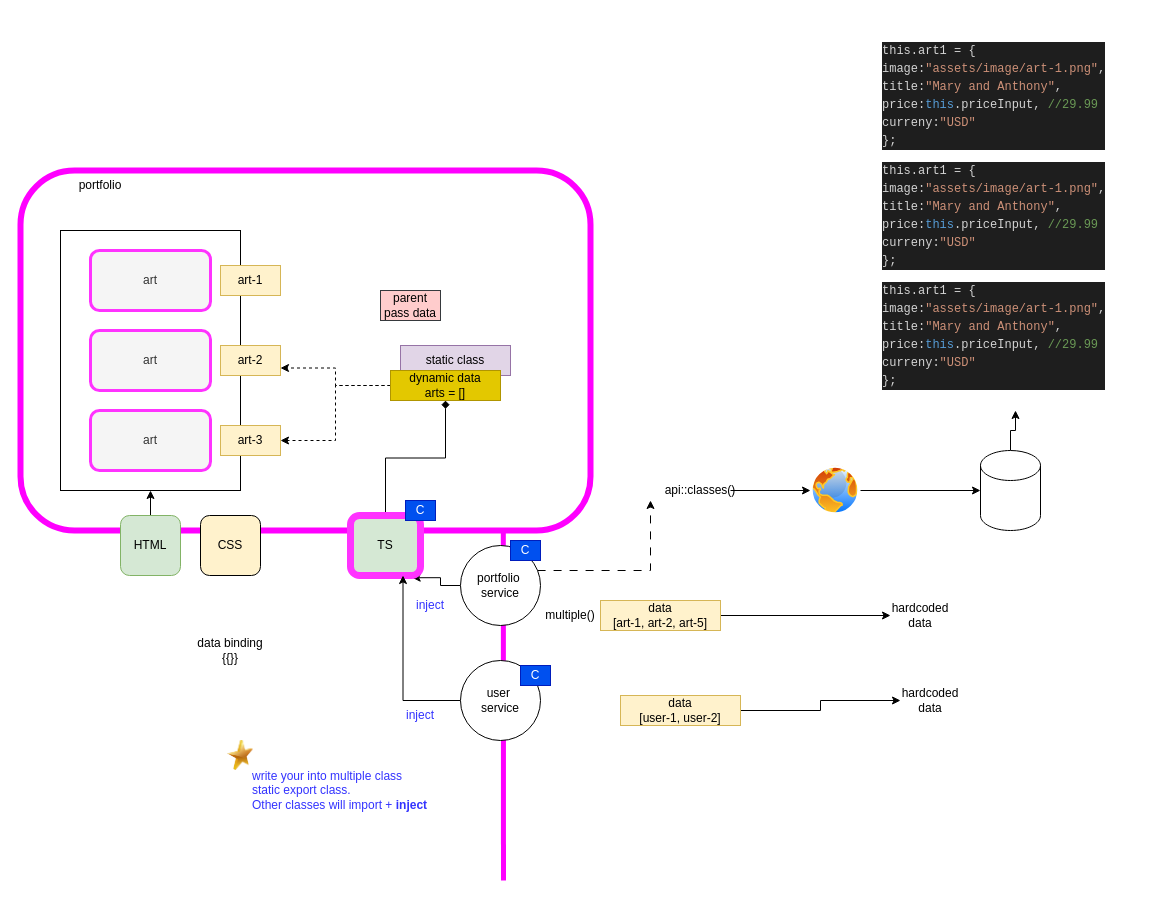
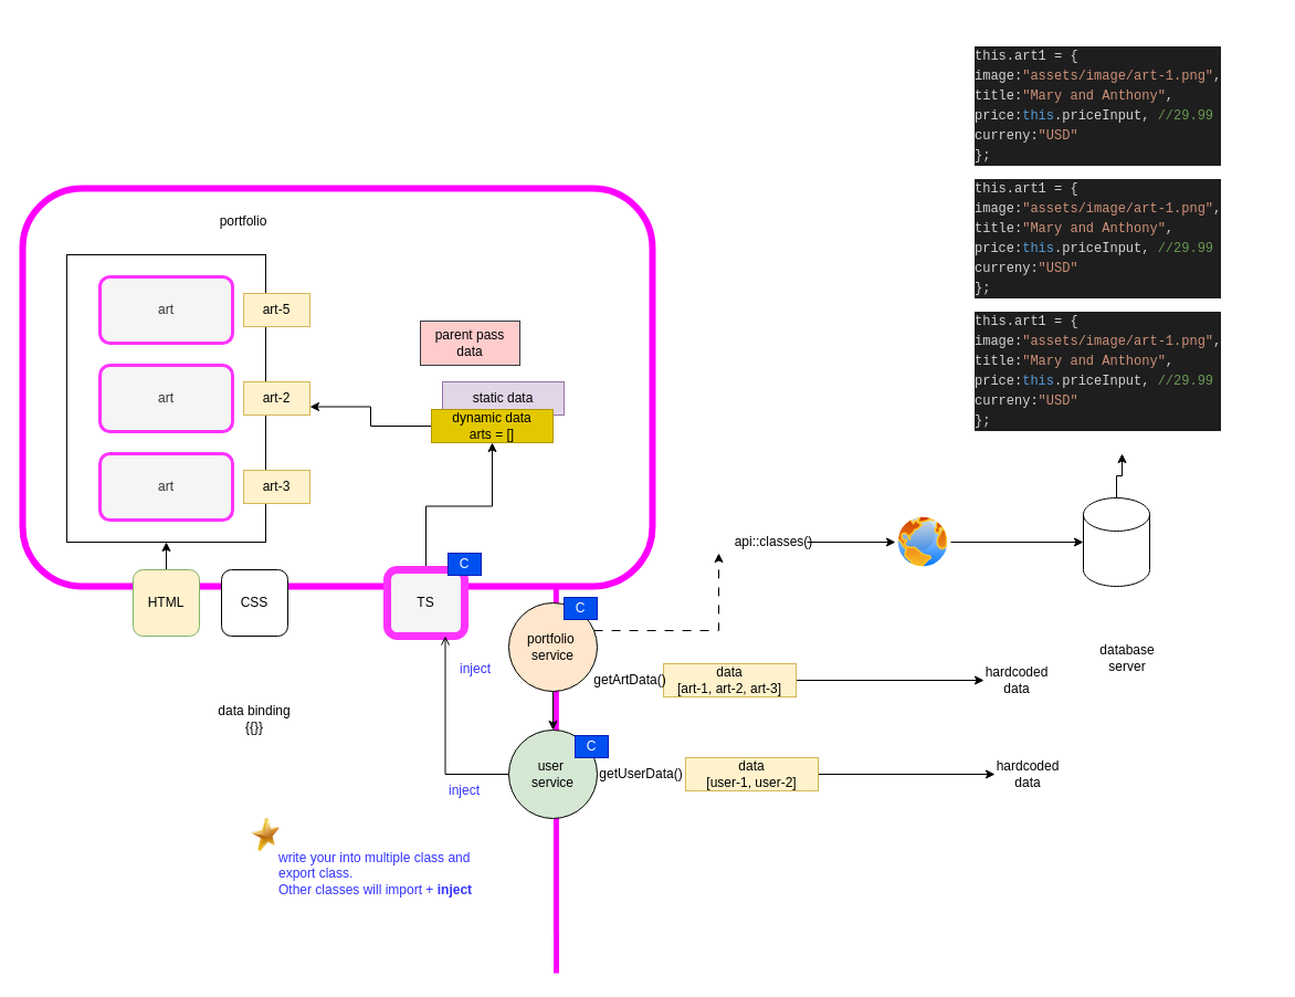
- <mxCell id="5" value="portfolio" style="text;html=1;strokeColor=none;fillColor=none;align=center;verticalAlign=middle;whiteSpace=wrap;rounded=0;" parent="1" vertex="1"><mxGeometry x="70" y="170" width="60" height="30" as="geometry" /></mxCell>
+ <mxCell id="5" value="portfolio" style="text;html=1;strokeColor=none;fillColor=none;align=center;verticalAlign=middle;whiteSpace=wrap;rounded=0;" parent="1" vertex="1"><mxGeometry x="190" y="185" width="60" height="30" as="geometry" /></mxCell>
- <mxCell id="26" value="art-1" style="text;html=1;strokeColor=#d6b656;fillColor=#fff2cc;align=center;verticalAlign=middle;whiteSpace=wrap;rounded=0;" parent="1" vertex="1"><mxGeometry x="220" y="265" width="60" height="30" as="geometry" /></mxCell>
+ <mxCell id="26" value="art-5" style="text;html=1;strokeColor=#d6b656;fillColor=#fff2cc;align=center;verticalAlign=middle;whiteSpace=wrap;rounded=0;" parent="1" vertex="1"><mxGeometry x="220" y="265" width="60" height="30" as="geometry" /></mxCell>
- <mxCell id="42" value="parent pass data" style="text;html=1;strokeColor=#36393d;fillColor=#ffcccc;align=center;verticalAlign=middle;whiteSpace=wrap;rounded=0;" parent="1" vertex="1"><mxGeometry x="380" y="290" width="60" height="30" as="geometry" /></mxCell>
+ <mxCell id="42" value="parent pass data" style="text;html=1;strokeColor=#36393d;fillColor=#ffcccc;align=center;verticalAlign=middle;whiteSpace=wrap;rounded=0;" parent="1" vertex="1"><mxGeometry x="380" y="290" width="90" height="40" as="geometry" /></mxCell>
- <mxCell id="29" value="static class" style="text;html=1;strokeColor=#9673a6;fillColor=#e1d5e7;align=center;verticalAlign=middle;whiteSpace=wrap;rounded=0;" parent="1" vertex="1"><mxGeometry x="400" y="345" width="110" height="30" as="geometry" /></mxCell>
+ <mxCell id="29" value="static data" style="text;html=1;strokeColor=#9673a6;fillColor=#e1d5e7;align=center;verticalAlign=middle;whiteSpace=wrap;rounded=0;" parent="1" vertex="1"><mxGeometry x="400" y="345" width="110" height="30" as="geometry" /></mxCell>
- <mxCell id="30" style="edgeStyle=orthogonalEdgeStyle;rounded=0;orthogonalLoop=1;jettySize=auto;html=1;entryX=1;entryY=0.75;entryDx=0;entryDy=0;dashed=1;" parent="1" source="32" target="25" edge="1"><mxGeometry relative="1" as="geometry" /></mxCell>
+ <mxCell id="30" style="edgeStyle=orthogonalEdgeStyle;rounded=0;orthogonalLoop=1;jettySize=auto;html=1;entryX=1;entryY=0.75;entryDx=0;entryDy=0;dashed=0;" parent="1" source="32" target="25" edge="1"><mxGeometry relative="1" as="geometry" /></mxCell>
- <mxCell id="19" style="edgeStyle=orthogonalEdgeStyle;rounded=0;orthogonalLoop=1;jettySize=auto;html=1;endArrow=diamond;" parent="1" source="20" target="32" edge="1"><mxGeometry relative="1" as="geometry" /></mxCell>
+ <mxCell id="19" style="edgeStyle=orthogonalEdgeStyle;rounded=0;orthogonalLoop=1;jettySize=auto;html=1;" parent="1" source="20" target="32" edge="1"><mxGeometry relative="1" as="geometry" /></mxCell>
- <mxCell id="31" style="edgeStyle=orthogonalEdgeStyle;rounded=0;orthogonalLoop=1;jettySize=auto;html=1;entryX=1;entryY=0.5;entryDx=0;entryDy=0;dashed=1;" parent="1" source="32" target="24" edge="1"><mxGeometry relative="1" as="geometry" /></mxCell>
- <mxCell id="18" value="HTML" style="rounded=1;whiteSpace=wrap;html=1;fillColor=#d5e8d4;strokeColor=#82b366;" parent="1" vertex="1"><mxGeometry x="120" y="515" width="60" height="60" as="geometry" /></mxCell>
+ <mxCell id="18" value="HTML" style="rounded=1;whiteSpace=wrap;html=1;fillColor=#fff2cc;strokeColor=#82b366;" parent="1" vertex="1"><mxGeometry x="120" y="515" width="60" height="60" as="geometry" /></mxCell>
- <mxCell id="21" value="CSS" style="rounded=1;whiteSpace=wrap;html=1;fillColor=#fff2cc;" parent="1" vertex="1"><mxGeometry x="200" y="515" width="60" height="60" as="geometry" /></mxCell>
+ <mxCell id="21" value="CSS" style="rounded=1;whiteSpace=wrap;html=1;" parent="1" vertex="1"><mxGeometry x="200" y="515" width="60" height="60" as="geometry" /></mxCell>
- <mxCell id="20" value="TS" style="rounded=1;whiteSpace=wrap;html=1;fillColor=#d5e8d4;strokeColor=#FF33FF;strokeWidth=7;" parent="1" vertex="1"><mxGeometry x="350" y="515" width="70" height="60" as="geometry" /></mxCell>
+ <mxCell id="20" value="TS" style="rounded=1;whiteSpace=wrap;html=1;fillColor=#f5f5f5;strokeColor=#FF33FF;strokeWidth=7;" parent="1" vertex="1"><mxGeometry x="350" y="515" width="70" height="60" as="geometry" /></mxCell>
- <mxCell id="9" style="edgeStyle=orthogonalEdgeStyle;rounded=0;orthogonalLoop=1;jettySize=auto;html=1;entryX=0.881;entryY=1.037;entryDx=0;entryDy=0;entryPerimeter=0;" parent="1" source="11" target="20" edge="1"><mxGeometry relative="1" as="geometry" /></mxCell>
+ <mxCell id="9" style="edgeStyle=orthogonalEdgeStyle;rounded=0;orthogonalLoop=1;jettySize=auto;html=1;" parent="1" source="11" target="38" edge="1"><mxGeometry relative="1" as="geometry" /></mxCell>
- <mxCell id="37" style="edgeStyle=orthogonalEdgeStyle;rounded=0;orthogonalLoop=1;jettySize=auto;html=1;entryX=0.75;entryY=1;entryDx=0;entryDy=0;" parent="1" source="38" target="20" edge="1"><mxGeometry relative="1" as="geometry" /></mxCell>
+ <mxCell id="37" style="edgeStyle=orthogonalEdgeStyle;rounded=0;orthogonalLoop=1;jettySize=auto;html=1;entryX=0.75;entryY=1;entryDx=0;entryDy=0;endArrow=open;" parent="1" source="38" target="20" edge="1"><mxGeometry relative="1" as="geometry" /></mxCell>
- <mxCell id="11" value="portfolio&amp;nbsp;&lt;br&gt;service" style="ellipse;whiteSpace=wrap;html=1;aspect=fixed;" parent="1" vertex="1"><mxGeometry x="460" y="545" width="80" height="80" as="geometry" /></mxCell>
+ <mxCell id="11" value="portfolio&amp;nbsp;&lt;br&gt;service" style="ellipse;whiteSpace=wrap;html=1;aspect=fixed;fillColor=#ffe6cc;" parent="1" vertex="1"><mxGeometry x="460" y="545" width="80" height="80" as="geometry" /></mxCell>
+ <mxCell id="16" value="database server" style="text;html=1;strokeColor=none;fillColor=none;align=center;verticalAlign=middle;whiteSpace=wrap;rounded=0;" parent="1" vertex="1"><mxGeometry x="990" y="580" width="60" height="30" as="geometry" /></mxCell>
- <mxCell id="36" value="multiple()" style="text;html=1;strokeColor=none;fillColor=none;align=center;verticalAlign=middle;whiteSpace=wrap;rounded=0;" parent="1" vertex="1"><mxGeometry x="540" y="600" width="60" height="30" as="geometry" /></mxCell>
+ <mxCell id="36" value="getArtData()" style="text;html=1;strokeColor=none;fillColor=none;align=center;verticalAlign=middle;whiteSpace=wrap;rounded=0;" parent="1" vertex="1"><mxGeometry x="540" y="600" width="60" height="30" as="geometry" /></mxCell>
- <mxCell id="23" value="data &lt;br&gt;[art-1, art-2, art-5]" style="text;html=1;strokeColor=#d6b656;fillColor=#fff2cc;align=center;verticalAlign=middle;whiteSpace=wrap;rounded=0;" parent="1" vertex="1"><mxGeometry x="600" y="600" width="120" height="30" as="geometry" /></mxCell>
+ <mxCell id="23" value="data &lt;br&gt;[art-1, art-2, art-3]" style="text;html=1;strokeColor=#d6b656;fillColor=#fff2cc;align=center;verticalAlign=middle;whiteSpace=wrap;rounded=0;" parent="1" vertex="1"><mxGeometry x="600" y="600" width="120" height="30" as="geometry" /></mxCell>
- <mxCell id="38" value="user&amp;nbsp;&lt;br&gt;service" style="ellipse;whiteSpace=wrap;html=1;aspect=fixed;" parent="1" vertex="1"><mxGeometry x="460" y="660" width="80" height="80" as="geometry" /></mxCell>
+ <mxCell id="38" value="user&amp;nbsp;&lt;br&gt;service" style="ellipse;whiteSpace=wrap;html=1;aspect=fixed;fillColor=#d5e8d4;" parent="1" vertex="1"><mxGeometry x="460" y="660" width="80" height="80" as="geometry" /></mxCell>
+ <mxCell id="33" value="getUserData()" style="text;html=1;strokeColor=none;fillColor=none;align=center;verticalAlign=middle;whiteSpace=wrap;rounded=0;" parent="1" vertex="1"><mxGeometry x="550" y="685" width="60" height="30" as="geometry" /></mxCell>
- <mxCell id="35" value="data &lt;br&gt;[user-1, user-2]" style="text;html=1;strokeColor=#d6b656;fillColor=#fff2cc;align=center;verticalAlign=middle;whiteSpace=wrap;rounded=0;" parent="1" vertex="1"><mxGeometry x="620" y="695" width="120" height="30" as="geometry" /></mxCell>
+ <mxCell id="35" value="data &lt;br&gt;[user-1, user-2]" style="text;html=1;strokeColor=#d6b656;fillColor=#fff2cc;align=center;verticalAlign=middle;whiteSpace=wrap;rounded=0;" parent="1" vertex="1"><mxGeometry x="620" y="685" width="120" height="30" as="geometry" /></mxCell>
- <mxCell id="50" value="&lt;font color=&quot;#3333ff&quot;&gt;write your into multiple class static export class. &lt;br&gt;Other classes will import + &lt;b&gt;inject&lt;/b&gt;&lt;/font&gt;" style="text;html=1;strokeColor=none;fillColor=none;align=left;verticalAlign=middle;whiteSpace=wrap;rounded=0;" vertex="1" parent="1"><mxGeometry x="250" y="760" width="180" height="60" as="geometry" /></mxCell>
+ <mxCell id="50" value="&lt;font color=&quot;#3333ff&quot;&gt;write your into multiple class and export class. &lt;br&gt;Other classes will import + &lt;b&gt;inject&lt;/b&gt;&lt;/font&gt;" style="text;html=1;strokeColor=none;fillColor=none;align=left;verticalAlign=middle;whiteSpace=wrap;rounded=0;" vertex="1" parent="1"><mxGeometry x="250" y="760" width="180" height="60" as="geometry" /></mxCell>
